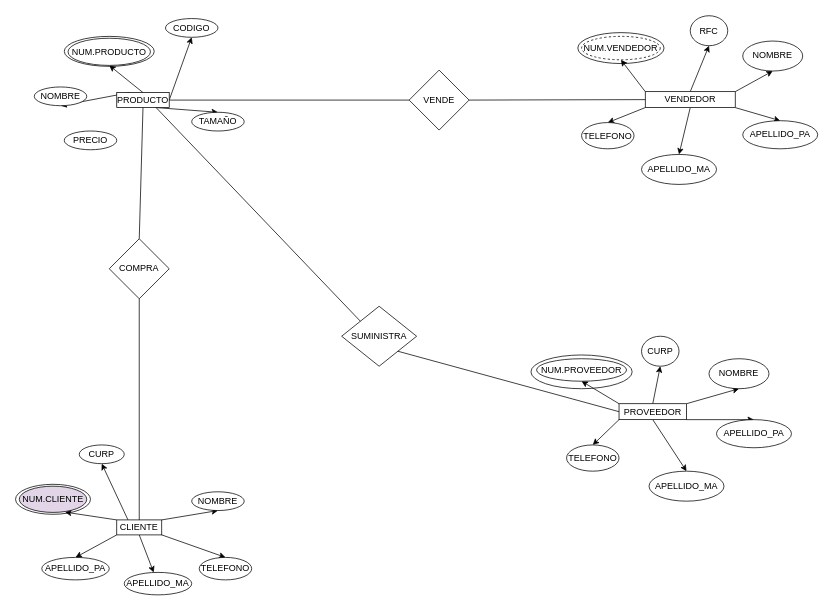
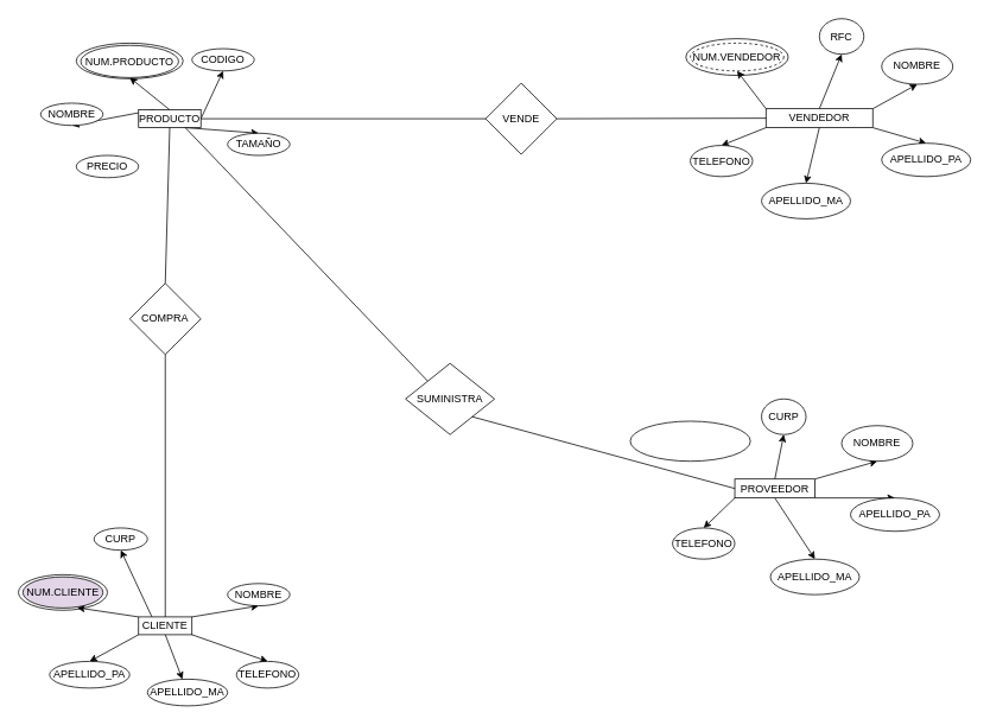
- <mxCell id="28" value="CODIGO" style="ellipse;whiteSpace=wrap;html=1;" parent="1" vertex="1"><mxGeometry x="220" y="24.25" width="70" height="25" as="geometry" /></mxCell>
+ <mxCell id="28" value="CODIGO" style="ellipse;whiteSpace=wrap;html=1;" parent="1" vertex="1"><mxGeometry x="215" y="54.25" width="70" height="25" as="geometry" /></mxCell>
- <mxCell id="57" value="NUM.PROVEEDOR" style="ellipse;whiteSpace=wrap;html=1;" parent="1" vertex="1"><mxGeometry x="715" y="478" width="120" height="30" as="geometry" /></mxCell>
- <mxCell id="47" style="edgeStyle=none;html=1;exitX=0;exitY=0;exitDx=0;exitDy=0;entryX=0.5;entryY=1;entryDx=0;entryDy=0;" parent="1" source="48" target="57" edge="1"><mxGeometry relative="1" as="geometry" /></mxCell>
